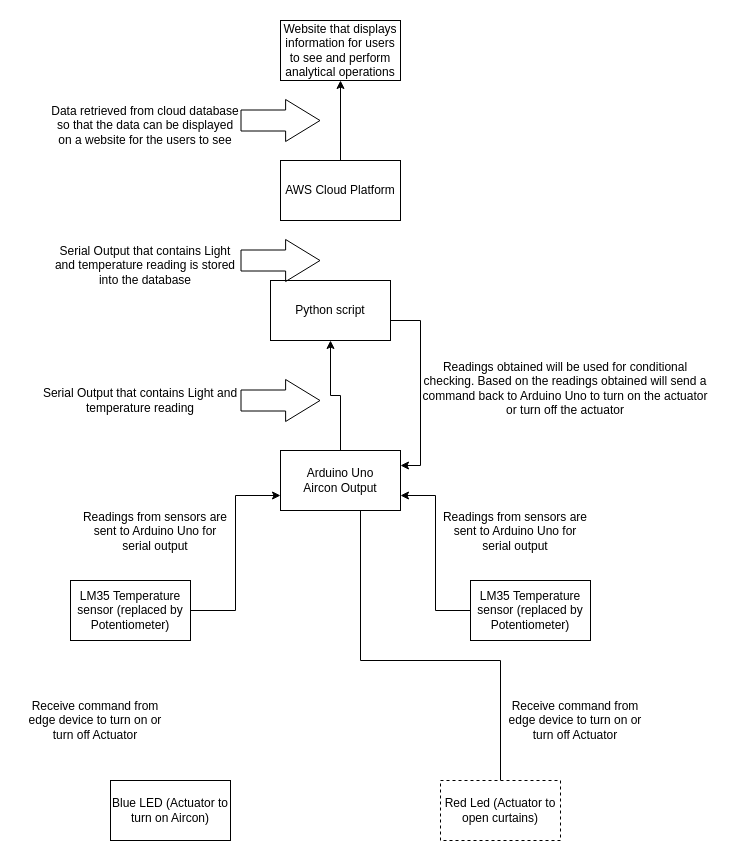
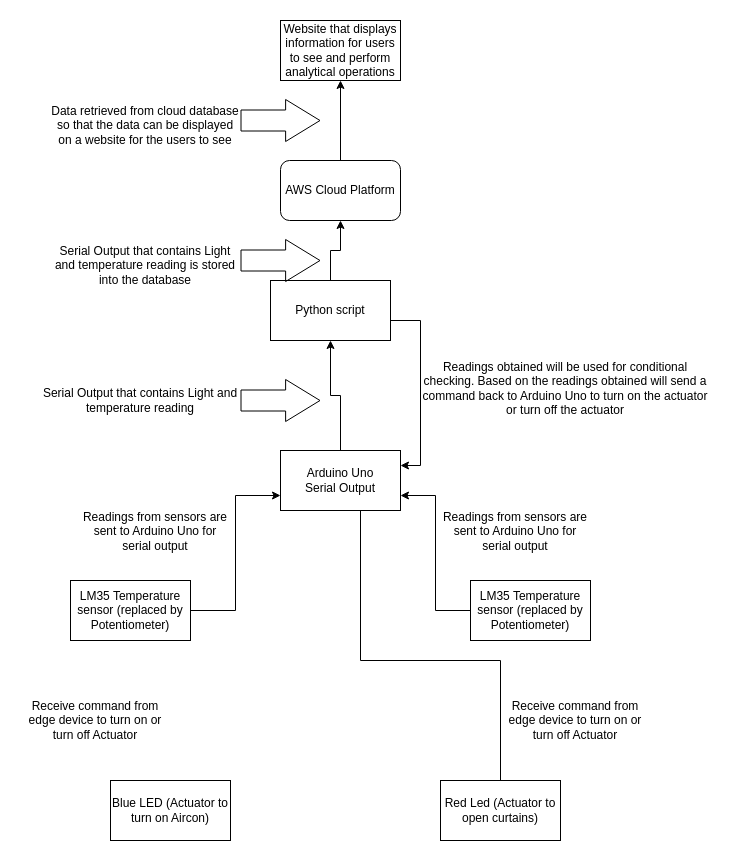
- <mxCell id="20" value="AWS Cloud Platform" style="rounded=0;whiteSpace=wrap;html=1;" parent="1" vertex="1"><mxGeometry x="280" y="160" width="120" height="60" as="geometry" /></mxCell>
+ <mxCell id="20" value="AWS Cloud Platform" style="whiteSpace=wrap;html=1;rounded=1;" parent="1" vertex="1"><mxGeometry x="280" y="160" width="120" height="60" as="geometry" /></mxCell>
+ <mxCell id="12" style="edgeStyle=orthogonalEdgeStyle;rounded=0;orthogonalLoop=1;jettySize=auto;html=1;entryX=0.5;entryY=1;entryDx=0;entryDy=0;endArrow=classic;endFill=1;" parent="1" source="13" target="20" edge="1"><mxGeometry relative="1" as="geometry" /></mxCell>
- <mxCell id="6" value="Arduino Uno&lt;br&gt;Aircon Output" style="rounded=0;whiteSpace=wrap;html=1;" parent="1" vertex="1"><mxGeometry x="280" y="450" width="120" height="60" as="geometry" /></mxCell>
+ <mxCell id="6" value="Arduino Uno&lt;br&gt;Serial Output" style="rounded=0;whiteSpace=wrap;html=1;" parent="1" vertex="1"><mxGeometry x="280" y="450" width="120" height="60" as="geometry" /></mxCell>
- <mxCell id="16" value="Red Led (Actuator to open curtains)" style="rounded=0;whiteSpace=wrap;html=1;dashed=1;" parent="1" vertex="1"><mxGeometry x="440" y="780" width="120" height="60" as="geometry" /></mxCell>
+ <mxCell id="16" value="Red Led (Actuator to open curtains)" style="rounded=0;whiteSpace=wrap;html=1;" parent="1" vertex="1"><mxGeometry x="440" y="780" width="120" height="60" as="geometry" /></mxCell>
